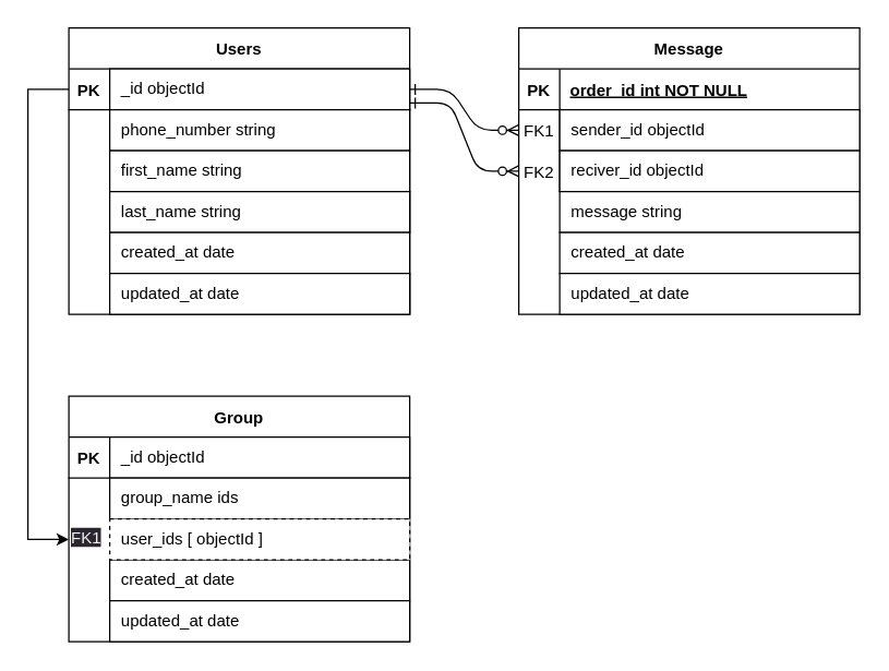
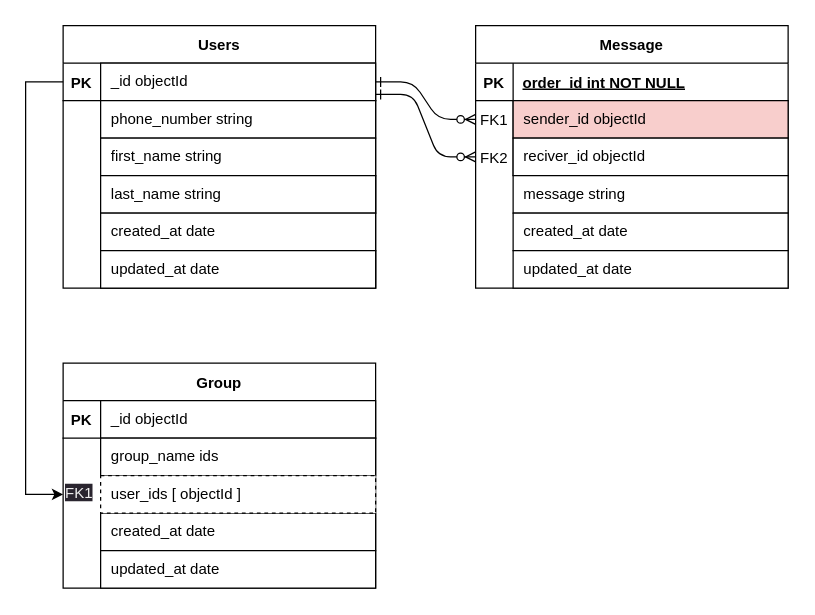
- <mxCell id="21" value="&amp;nbsp; sender_id objectId" style="rounded=0;whiteSpace=wrap;html=1;align=left;" vertex="1" parent="1"><mxGeometry x="410" y="80" width="220" height="30" as="geometry" /></mxCell>
+ <mxCell id="21" value="&amp;nbsp; sender_id objectId" style="rounded=0;whiteSpace=wrap;html=1;align=left;fillColor=#f8cecc;" vertex="1" parent="1"><mxGeometry x="410" y="80" width="220" height="30" as="geometry" /></mxCell>
